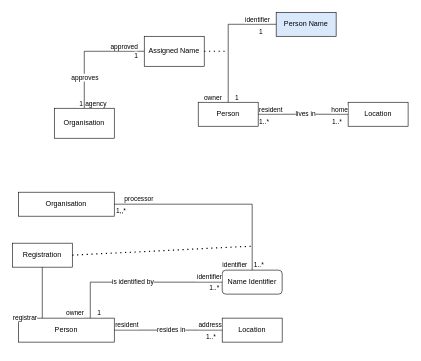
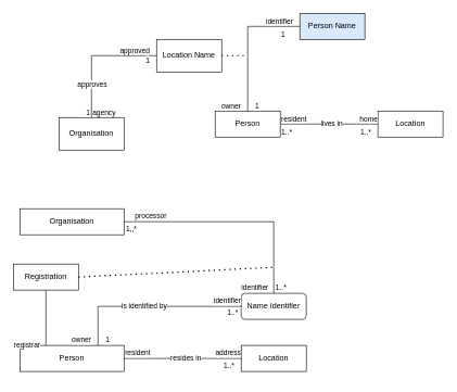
- <mxCell id="15" value="Assigned Name" style="whiteSpace=wrap;html=1;align=center;" parent="1" vertex="1"><mxGeometry x="240" y="60" width="100" height="50" as="geometry" /></mxCell>
+ <mxCell id="15" value="Location Name" style="whiteSpace=wrap;html=1;align=center;" parent="1" vertex="1"><mxGeometry x="240" y="60" width="100" height="50" as="geometry" /></mxCell>
